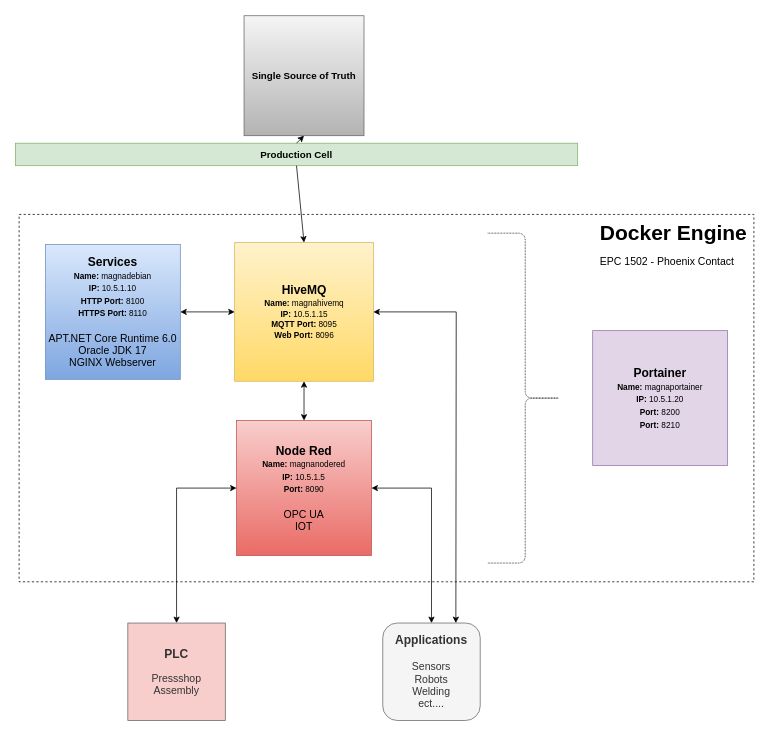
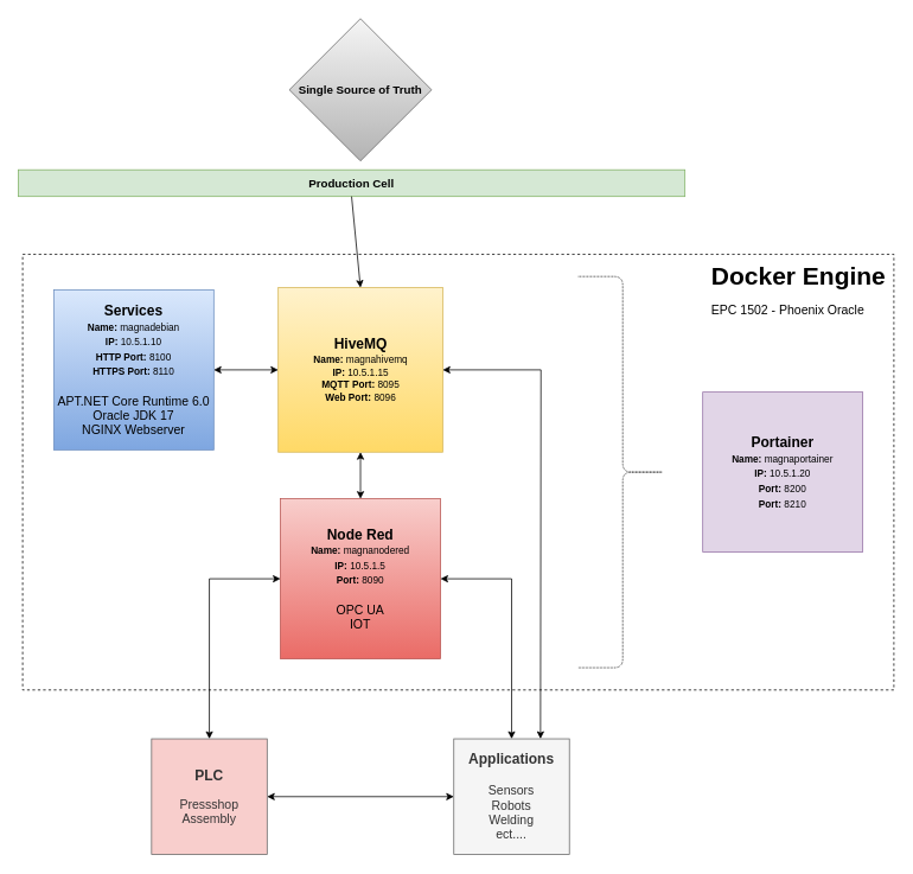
- <mxCell id="2" value="&lt;font style=&quot;font-size: 13px&quot;&gt;&lt;b&gt;Single Source of Truth&lt;/b&gt;&lt;/font&gt;" style="whiteSpace=wrap;html=1;aspect=fixed;fillColor=#f5f5f5;strokeColor=#666666;gradientColor=#b3b3b3;" vertex="1" parent="1"><mxGeometry x="325" y="20" width="160" height="160" as="geometry" /></mxCell>
+ <mxCell id="2" value="&lt;font style=&quot;font-size: 13px&quot;&gt;&lt;b&gt;Single Source of Truth&lt;/b&gt;&lt;/font&gt;" style="rhombus;whiteSpace=wrap;html=1;aspect=fixed;fillColor=#f5f5f5;strokeColor=#666666;gradientColor=#b3b3b3;" vertex="1" parent="1"><mxGeometry x="325" y="20" width="160" height="160" as="geometry" /></mxCell>
- <mxCell id="4" value="" style="endArrow=classic;html=1;rounded=0;fontSize=13;entryX=0.5;entryY=1;entryDx=0;entryDy=0;exitX=0.5;exitY=0;exitDx=0;exitDy=0;" edge="1" parent="1" source="3" target="2"><mxGeometry width="50" height="50" relative="1" as="geometry"><mxPoint x="330" y="380" as="sourcePoint" /><mxPoint x="380" y="330" as="targetPoint" /></mxGeometry></mxCell>
- <mxCell id="14" value="&lt;h1&gt;Docker Engine&lt;br&gt;&lt;font style=&quot;font-size: 14px&quot;&gt;&lt;span style=&quot;font-size: 14px ; font-weight: normal&quot;&gt;EPC 1502 -&amp;nbsp;&lt;/span&gt;&lt;/font&gt;&lt;span style=&quot;font-weight: normal&quot;&gt;&lt;font style=&quot;font-size: 14px&quot;&gt;Phoenix Contact&lt;/font&gt;&lt;/span&gt;&lt;/h1&gt;" style="text;html=1;strokeColor=none;fillColor=none;spacing=5;spacingTop=-20;whiteSpace=wrap;overflow=hidden;rounded=0;dashed=1;fontSize=14;" vertex="1" parent="12"><mxGeometry x="770" width="210" height="80" as="geometry" /></mxCell>
+ <mxCell id="14" value="&lt;h1&gt;Docker Engine&lt;br&gt;&lt;font style=&quot;font-size: 14px&quot;&gt;&lt;span style=&quot;font-size: 14px ; font-weight: normal&quot;&gt;EPC 1502 -&amp;nbsp;&lt;/span&gt;&lt;/font&gt;&lt;span style=&quot;font-weight: normal&quot;&gt;&lt;font style=&quot;font-size: 14px&quot;&gt;Phoenix Oracle&lt;/font&gt;&lt;/span&gt;&lt;/h1&gt;" style="text;html=1;strokeColor=none;fillColor=none;spacing=5;spacingTop=-20;whiteSpace=wrap;overflow=hidden;rounded=0;dashed=1;fontSize=14;" vertex="1" parent="12"><mxGeometry x="770" width="210" height="80" as="geometry" /></mxCell>
+ <mxCell id="11" value="" style="endArrow=classic;startArrow=classic;html=1;rounded=0;fontSize=14;exitX=1;exitY=0.5;exitDx=0;exitDy=0;entryX=0;entryY=0.5;entryDx=0;entryDy=0;" edge="1" parent="1" source="6" target="7"><mxGeometry width="50" height="50" relative="1" as="geometry"><mxPoint x="390" y="950" as="sourcePoint" /><mxPoint x="440" y="900" as="targetPoint" /></mxGeometry></mxCell>
- <mxCell id="7" value="&lt;font style=&quot;font-size: 14px&quot;&gt;&lt;b&gt;&lt;font style=&quot;font-size: 16px&quot;&gt;Applications&lt;/font&gt;&lt;/b&gt;&lt;br&gt;&lt;span&gt;&lt;br&gt;Sensors&lt;br&gt;&lt;/span&gt;Robots&lt;br&gt;Welding&lt;br&gt;ect....&lt;br&gt;&lt;/font&gt;" style="whiteSpace=wrap;html=1;aspect=fixed;fillColor=#f5f5f5;strokeColor=#666666;fontColor=#333333;rounded=1;" vertex="1" parent="1"><mxGeometry x="510" y="830" width="130" height="130" as="geometry" /></mxCell>
+ <mxCell id="7" value="&lt;font style=&quot;font-size: 14px&quot;&gt;&lt;b&gt;&lt;font style=&quot;font-size: 16px&quot;&gt;Applications&lt;/font&gt;&lt;/b&gt;&lt;br&gt;&lt;span&gt;&lt;br&gt;Sensors&lt;br&gt;&lt;/span&gt;Robots&lt;br&gt;Welding&lt;br&gt;ect....&lt;br&gt;&lt;/font&gt;" style="whiteSpace=wrap;html=1;aspect=fixed;fillColor=#f5f5f5;strokeColor=#666666;fontColor=#333333;" vertex="1" parent="1"><mxGeometry x="510" y="830" width="130" height="130" as="geometry" /></mxCell>
